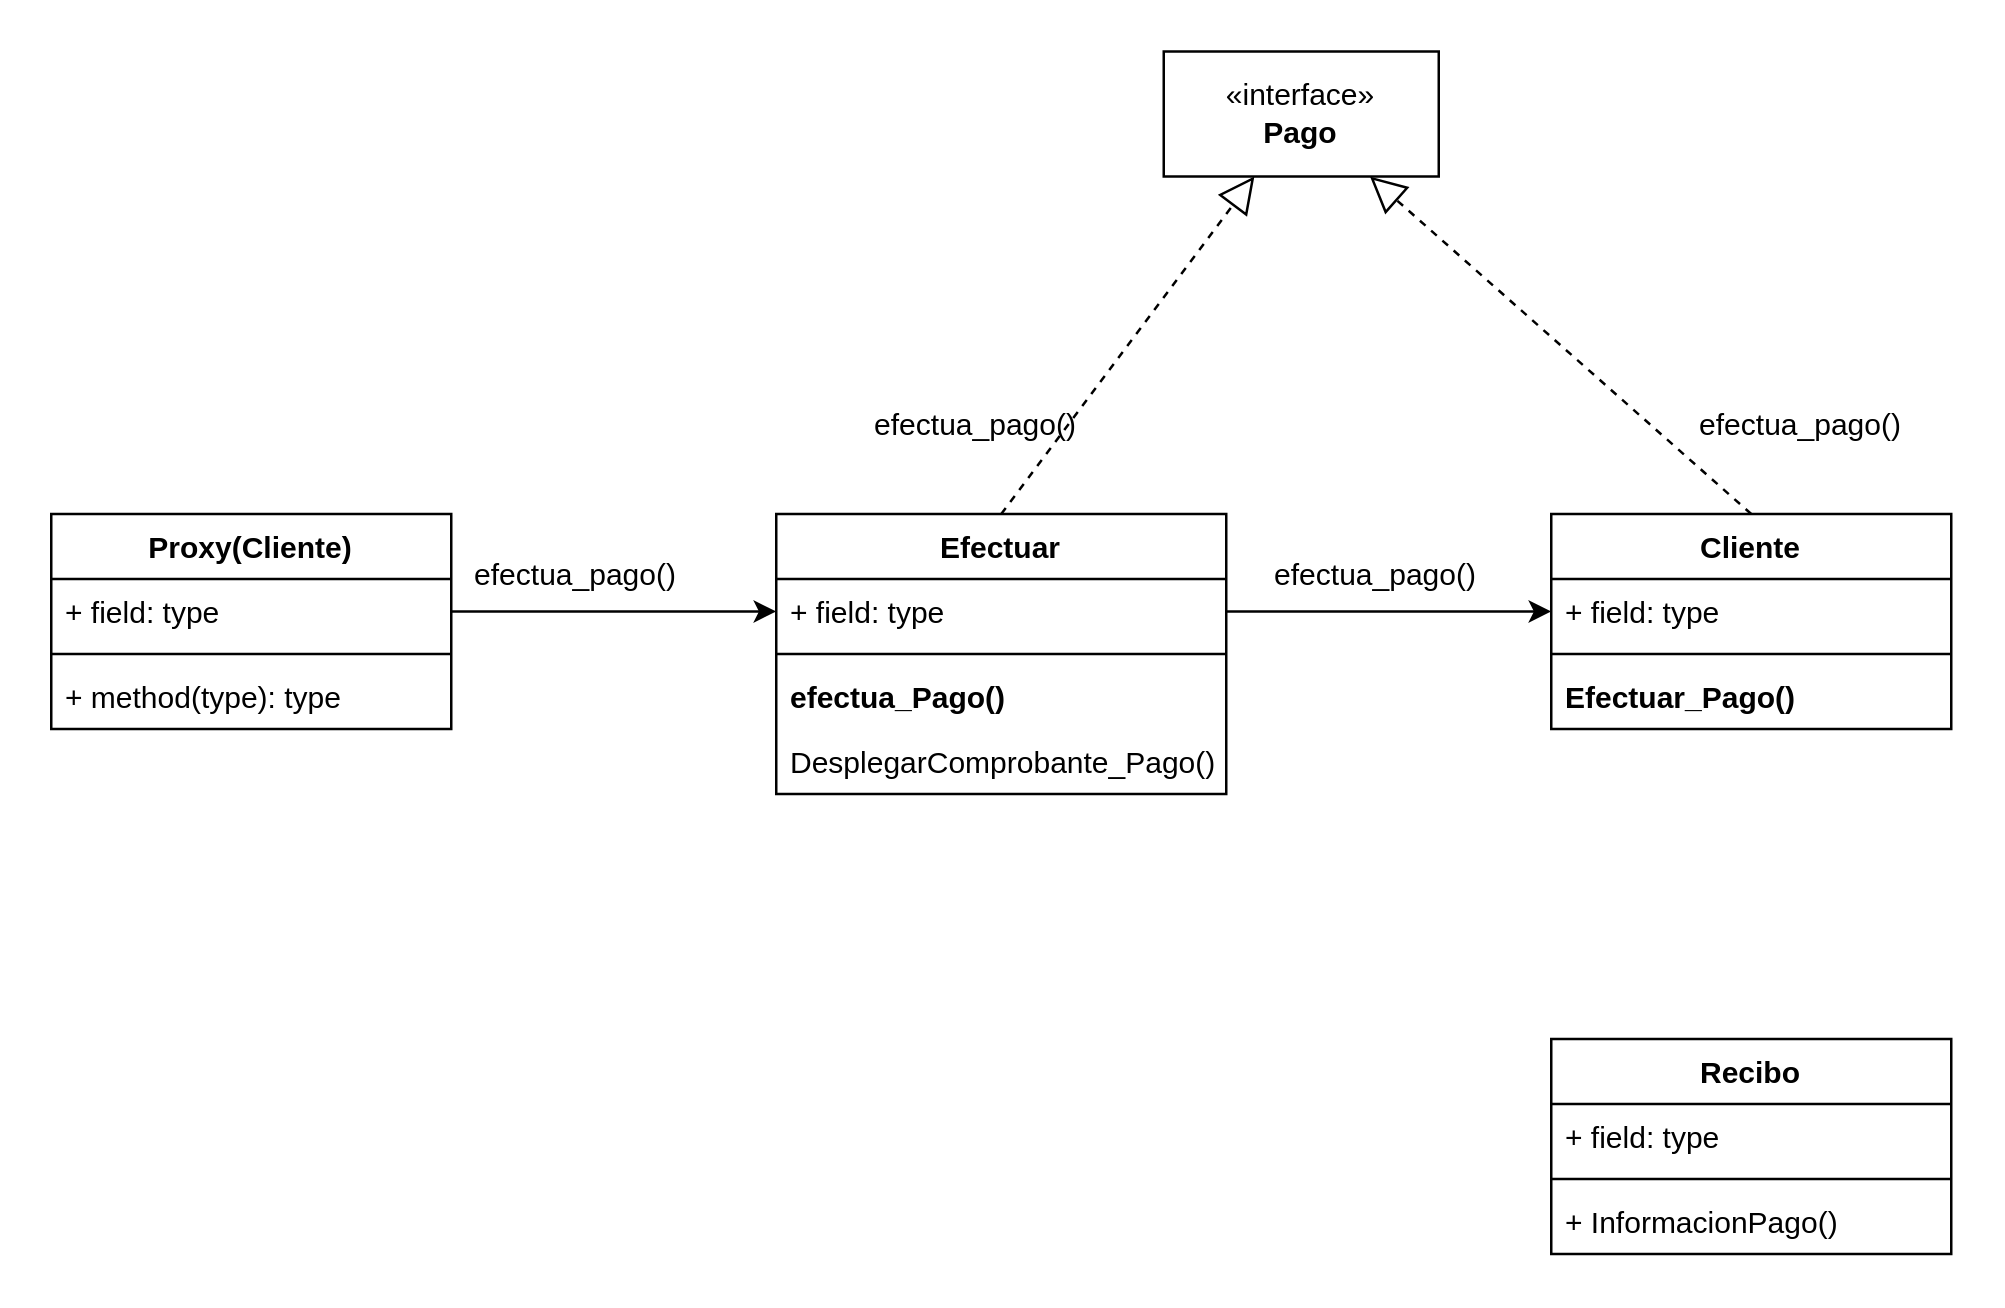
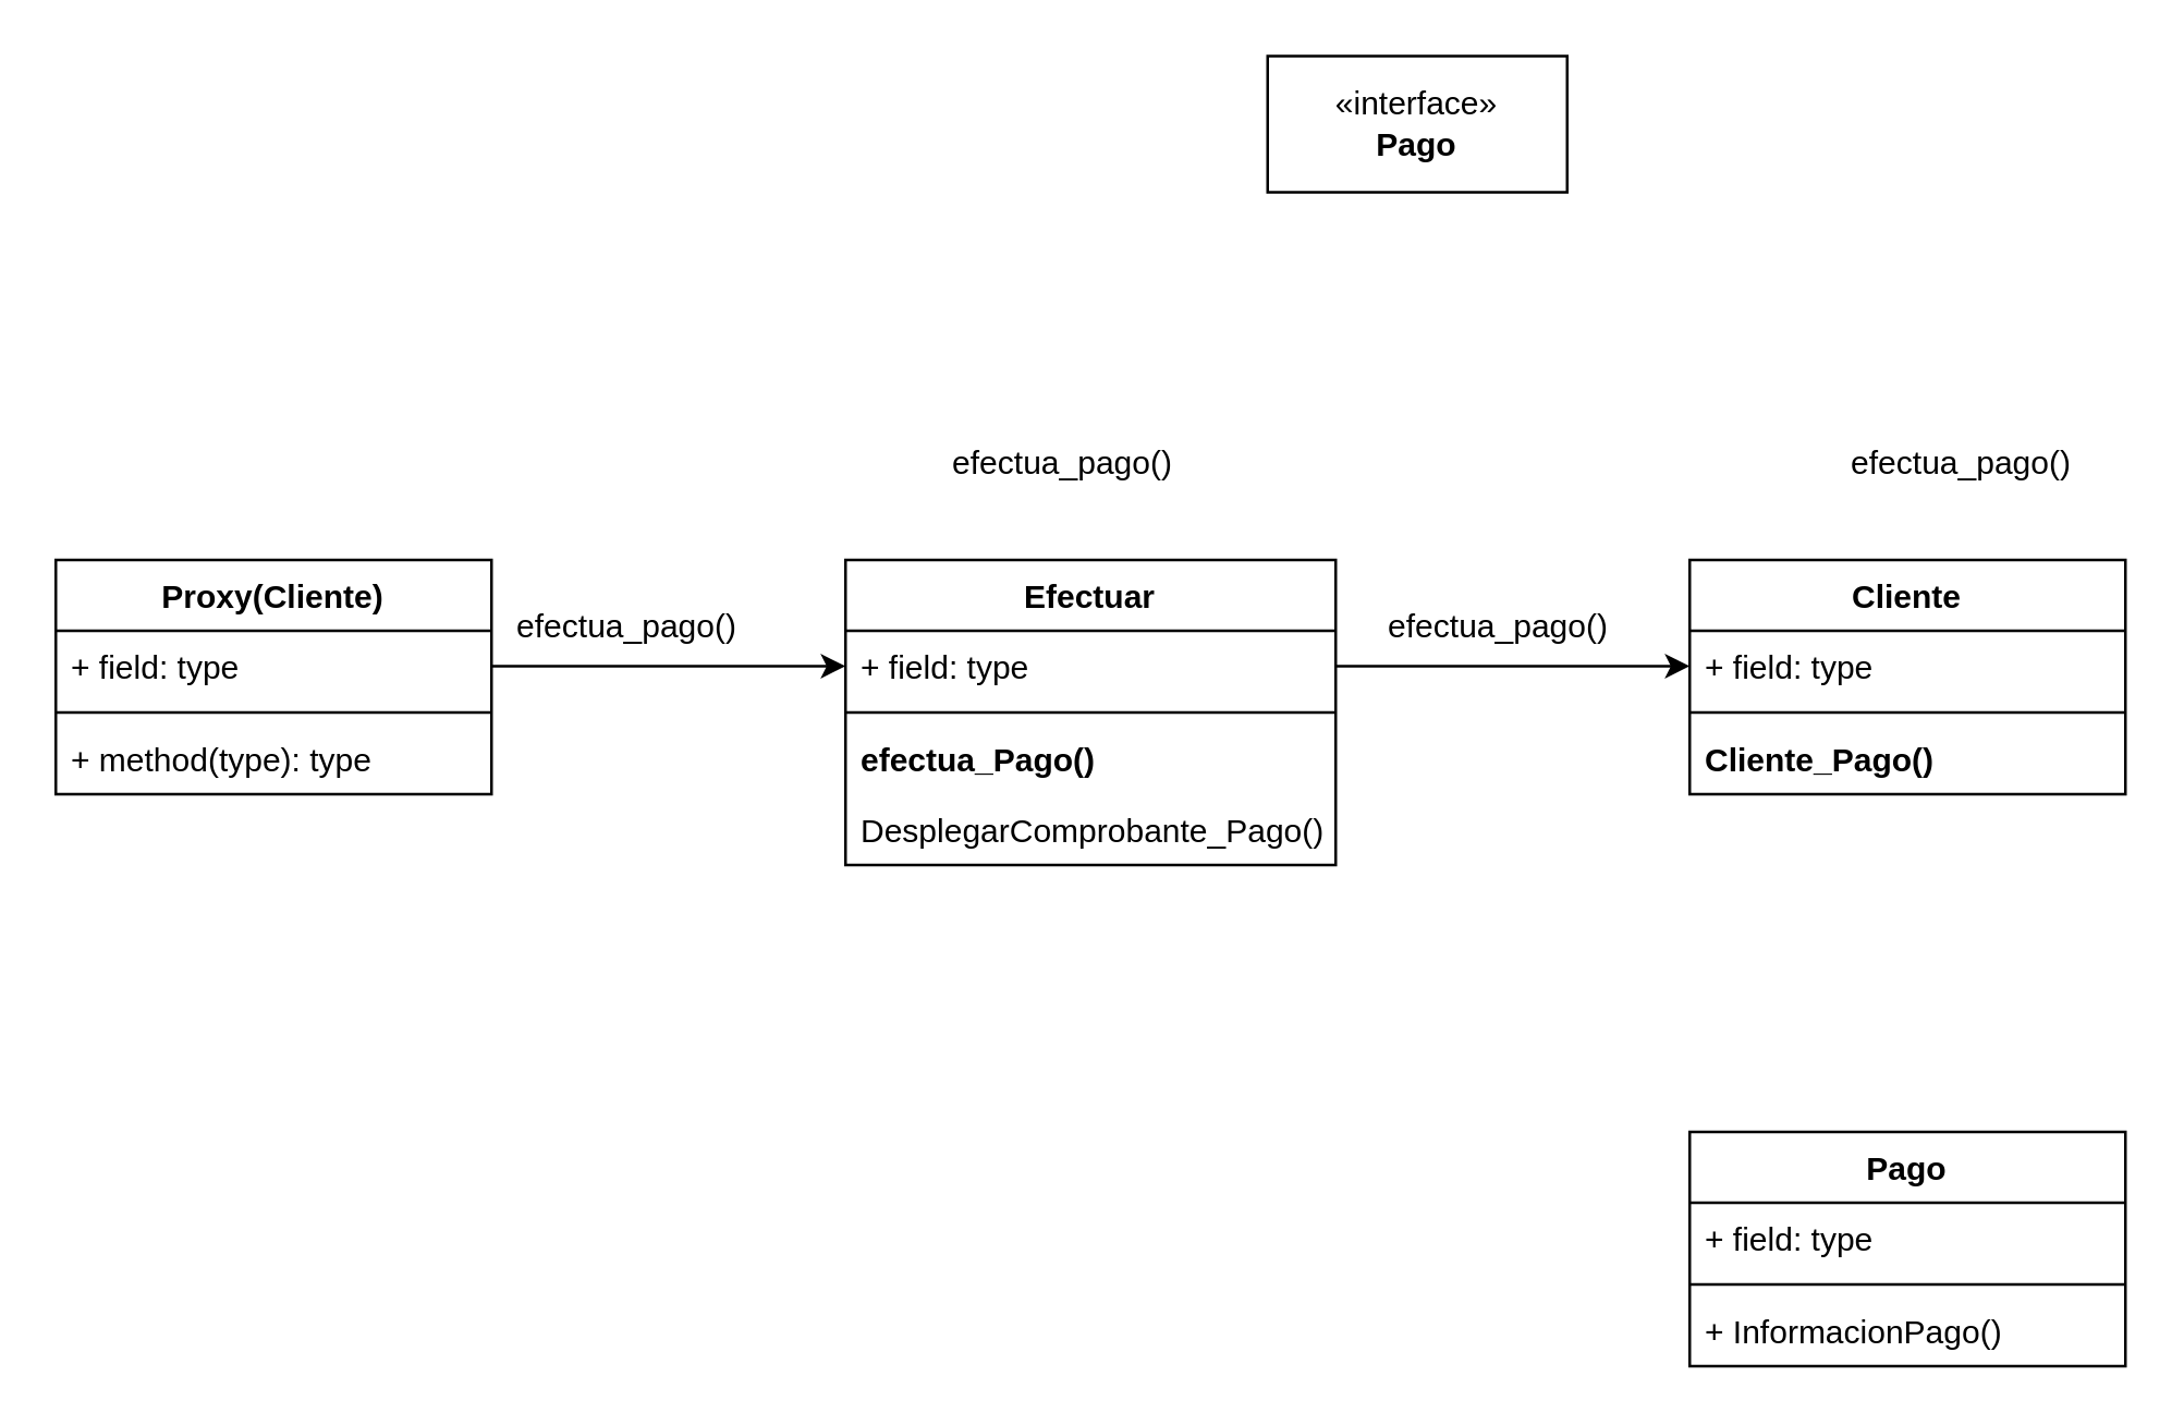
- <mxCell id="17" value="" style="endArrow=block;dashed=1;endFill=0;endSize=12;html=1;rounded=0;entryX=0.75;entryY=1;entryDx=0;entryDy=0;exitX=0.5;exitY=0;exitDx=0;exitDy=0;" parent="1" source="2" target="15" edge="1"><mxGeometry width="160" relative="1" as="geometry"><mxPoint x="350" y="335" as="sourcePoint" /><mxPoint x="510" y="335" as="targetPoint" /></mxGeometry></mxCell>
- <mxCell id="16" value="" style="endArrow=block;dashed=1;endFill=0;endSize=12;html=1;rounded=0;exitX=0.5;exitY=0;exitDx=0;exitDy=0;" parent="1" source="10" target="15" edge="1"><mxGeometry width="160" relative="1" as="geometry"><mxPoint x="420" y="215" as="sourcePoint" /><mxPoint x="510" y="335" as="targetPoint" /></mxGeometry></mxCell>
- <mxCell id="5" value="Efectuar_Pago()" style="text;strokeColor=none;fillColor=none;align=left;verticalAlign=top;spacingLeft=4;spacingRight=4;overflow=hidden;rotatable=0;points=[[0,0.5],[1,0.5]];portConstraint=eastwest;whiteSpace=wrap;html=1;fontStyle=1" parent="2" vertex="1"><mxGeometry y="60" width="160" height="26" as="geometry" /></mxCell>
+ <mxCell id="5" value="Cliente_Pago()" style="text;strokeColor=none;fillColor=none;align=left;verticalAlign=top;spacingLeft=4;spacingRight=4;overflow=hidden;rotatable=0;points=[[0,0.5],[1,0.5]];portConstraint=eastwest;whiteSpace=wrap;html=1;fontStyle=1" parent="2" vertex="1"><mxGeometry y="60" width="160" height="26" as="geometry" /></mxCell>
- <mxCell id="20" value="Recibo" style="swimlane;fontStyle=1;align=center;verticalAlign=top;childLayout=stackLayout;horizontal=1;startSize=26;horizontalStack=0;resizeParent=1;resizeParentMax=0;resizeLast=0;collapsible=1;marginBottom=0;whiteSpace=wrap;html=1;" parent="1" vertex="1"><mxGeometry x="620" y="415" width="160" height="86" as="geometry" /></mxCell>
+ <mxCell id="20" value="Pago" style="swimlane;fontStyle=1;align=center;verticalAlign=top;childLayout=stackLayout;horizontal=1;startSize=26;horizontalStack=0;resizeParent=1;resizeParentMax=0;resizeLast=0;collapsible=1;marginBottom=0;whiteSpace=wrap;html=1;" parent="1" vertex="1"><mxGeometry x="620" y="415" width="160" height="86" as="geometry" /></mxCell>
